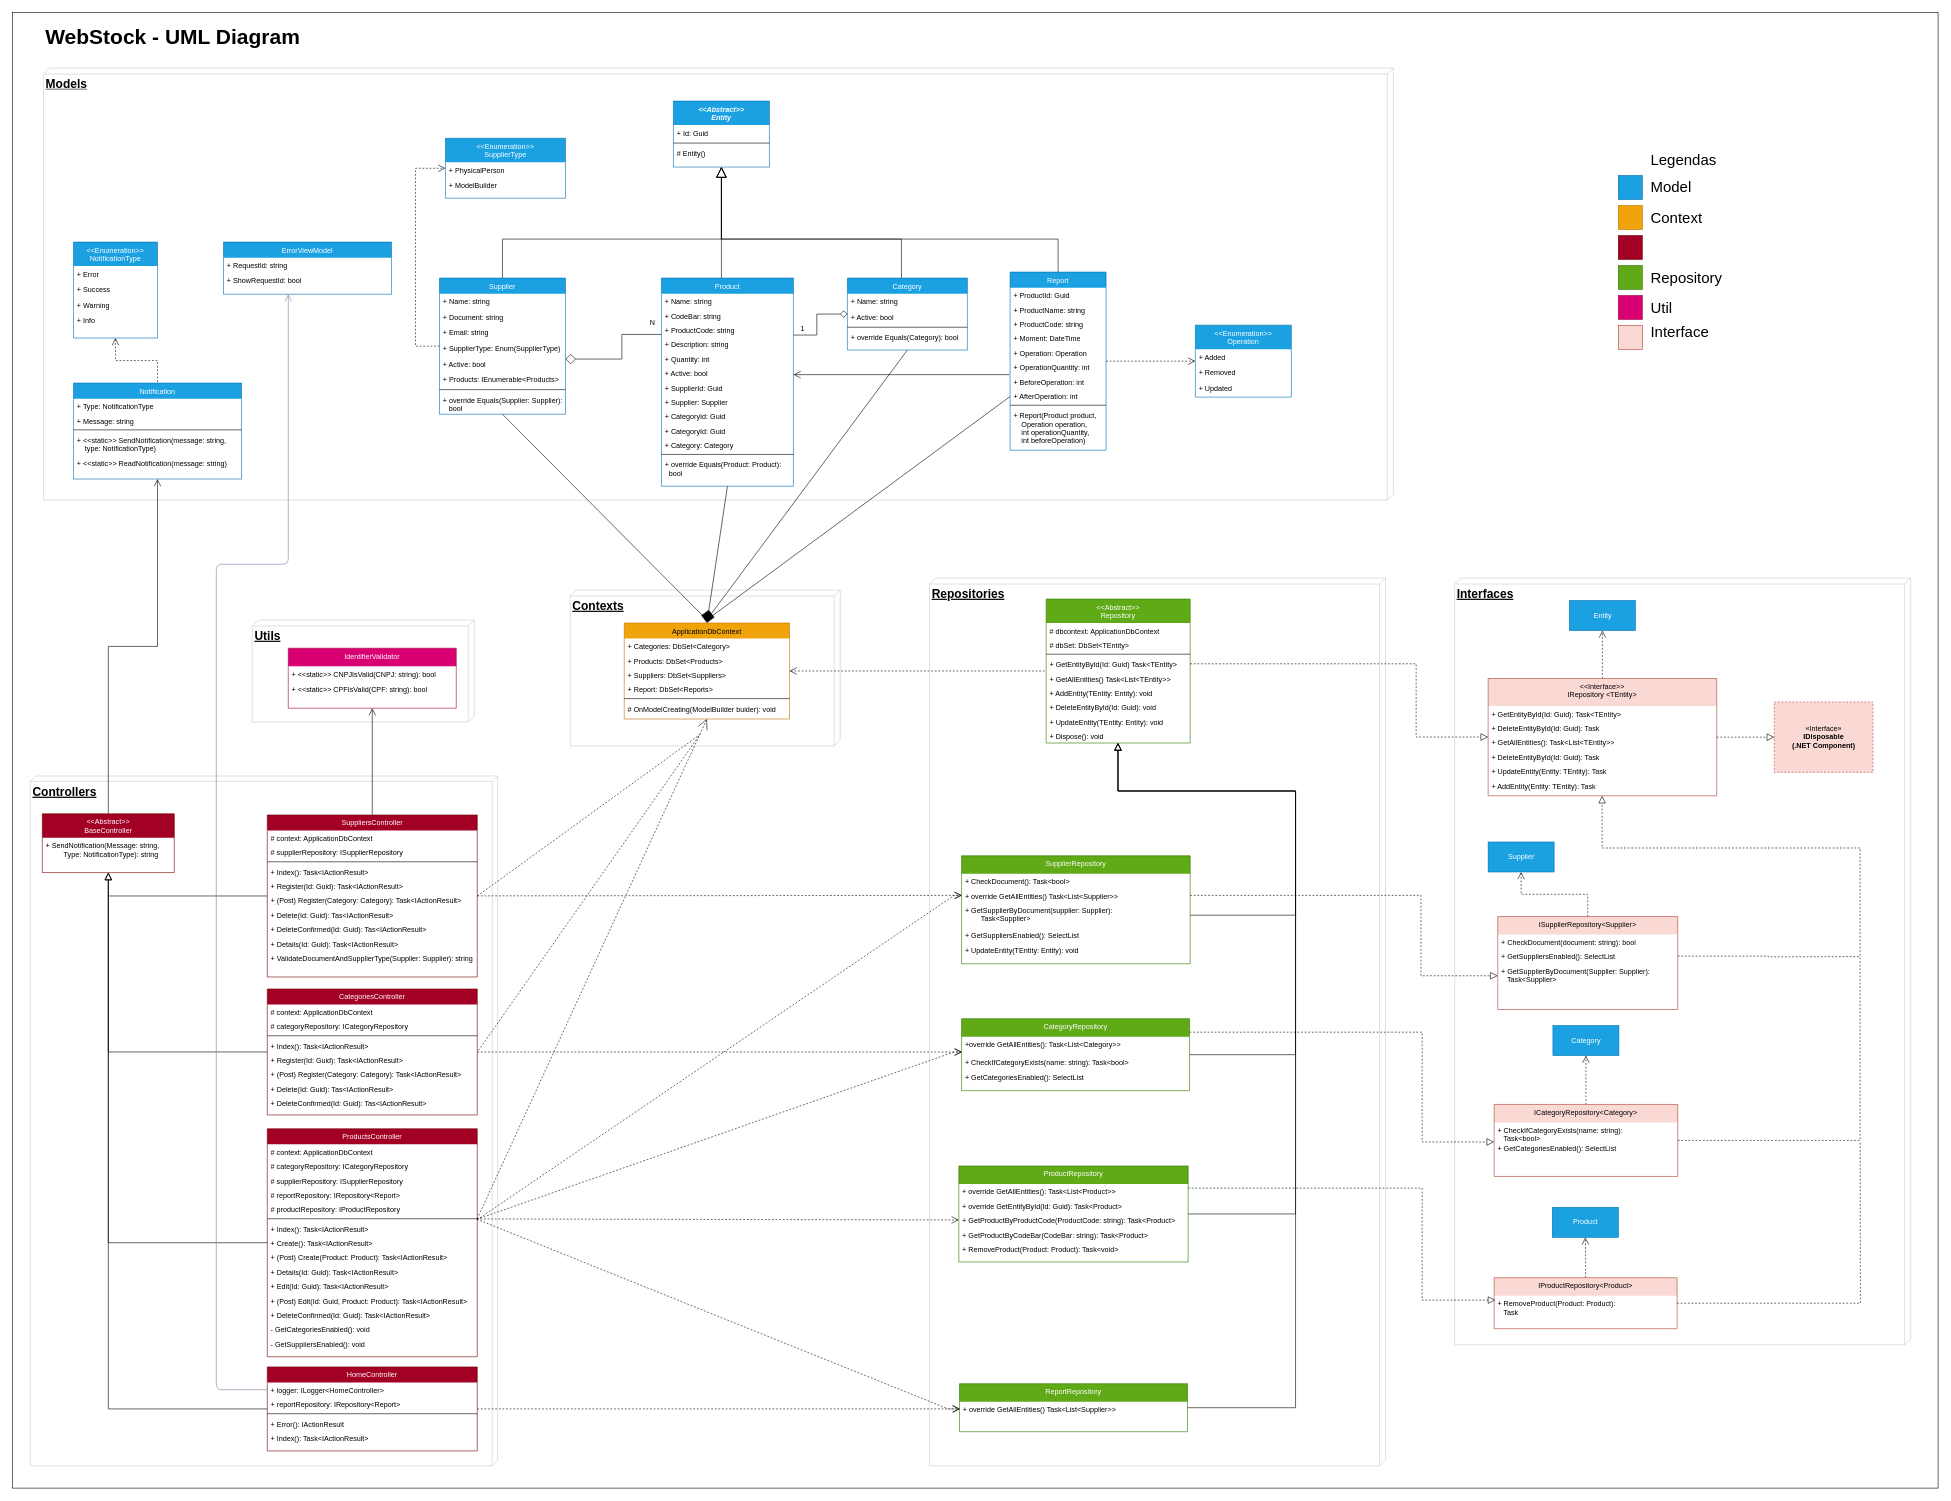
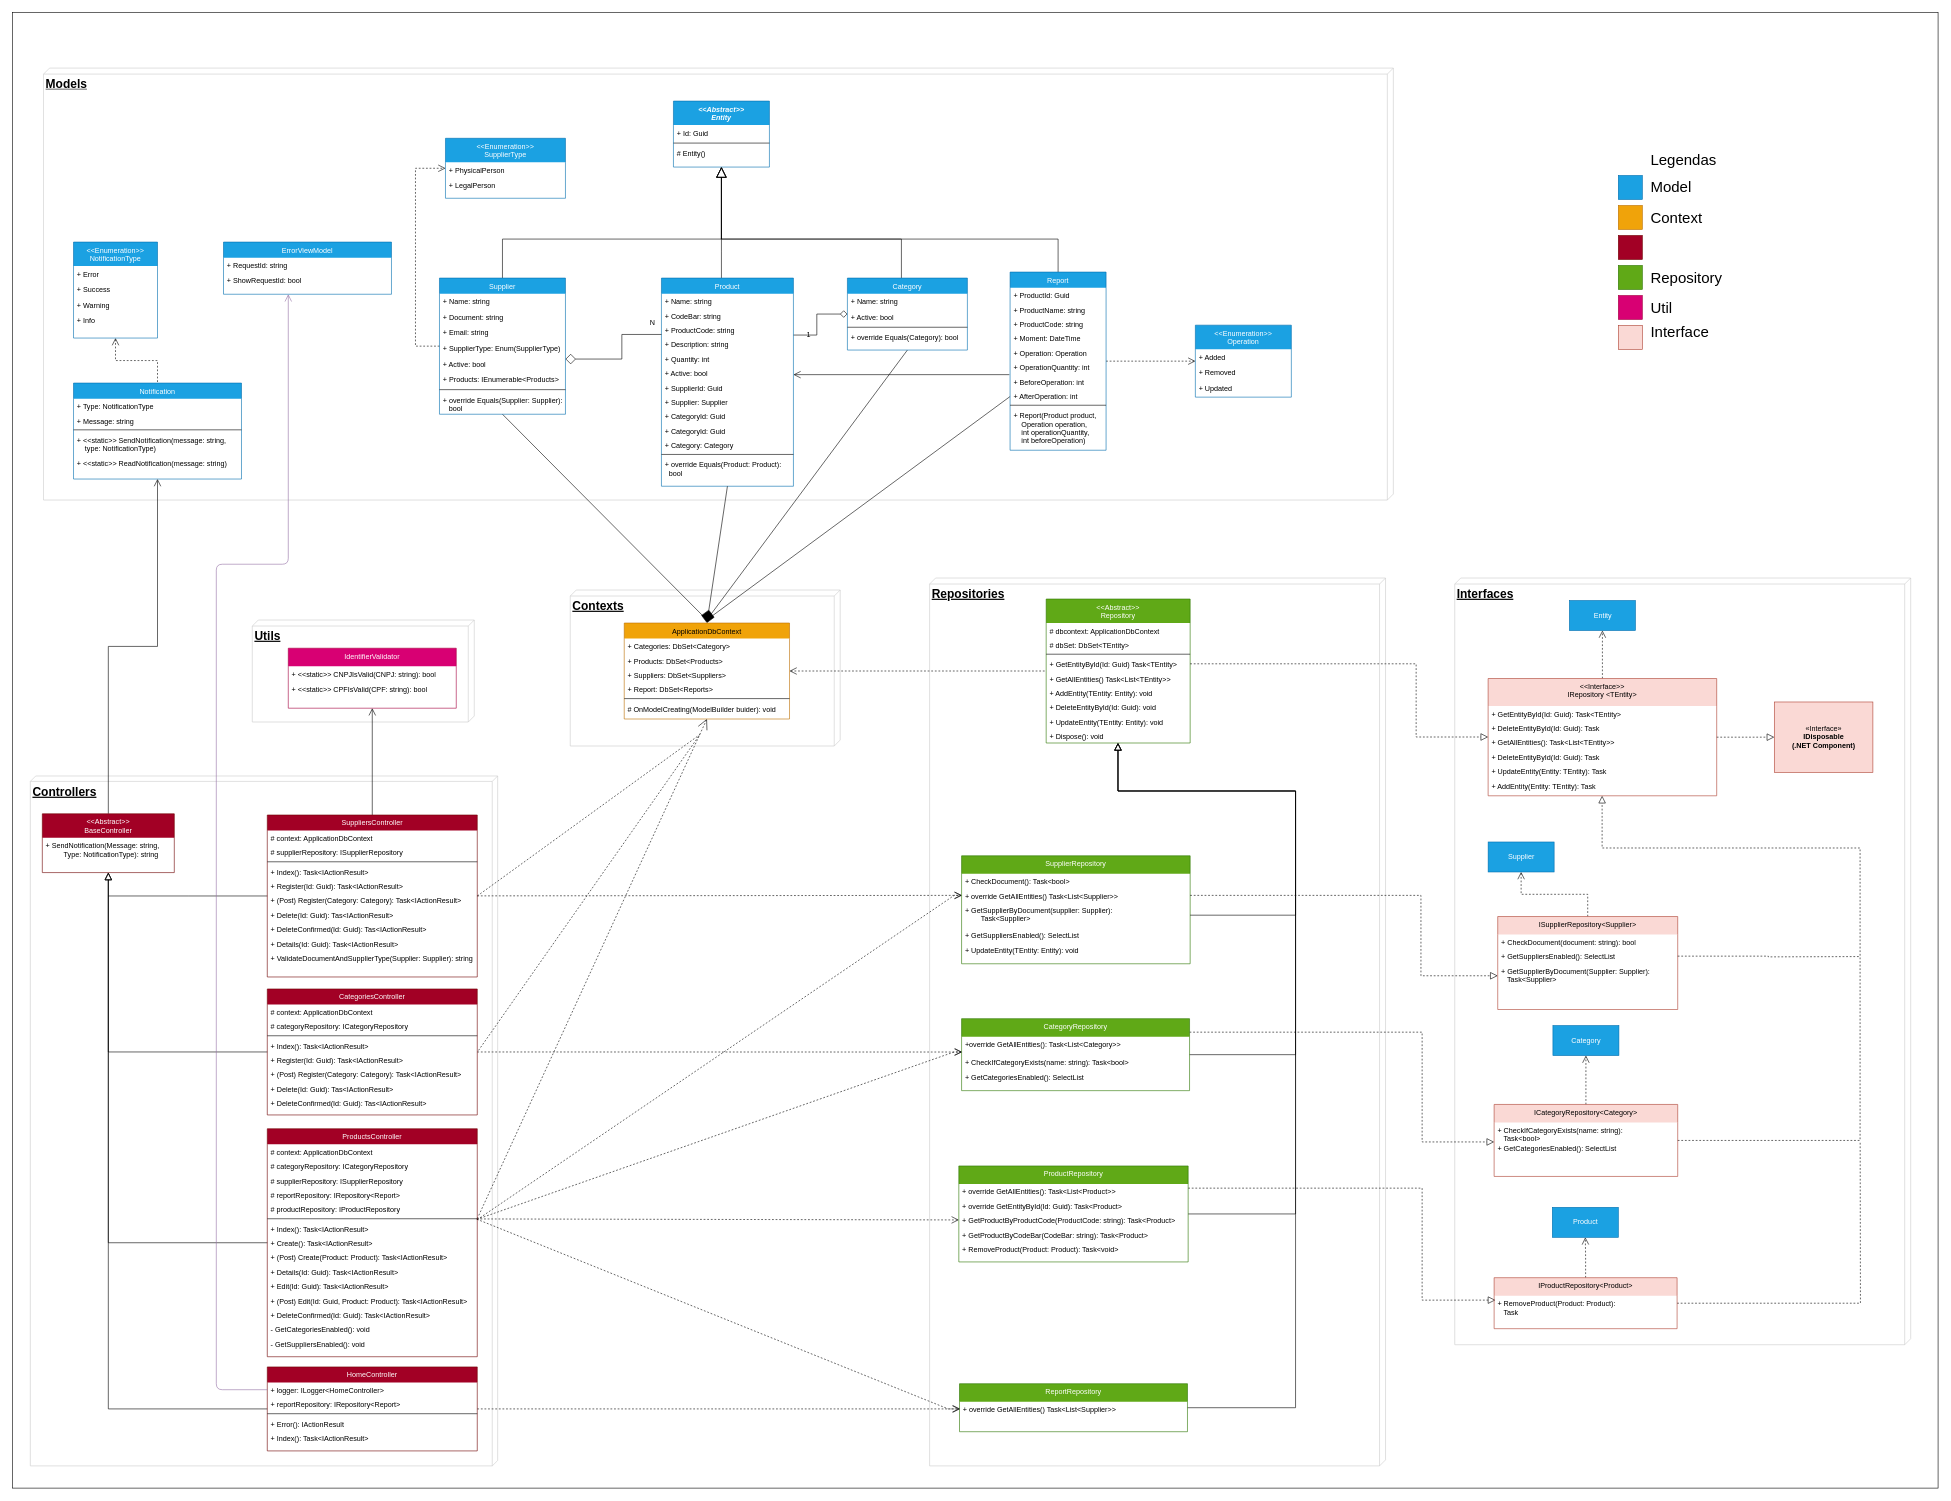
- <mxCell id="194" value="&lt;font style=&quot;font-size: 35px;&quot;&gt;WebStock - UML Diagram&lt;/font&gt;" style="text;html=1;align=center;verticalAlign=middle;resizable=0;points=[];autosize=1;strokeColor=none;fillColor=none;fontSize=12;fontFamily=Helvetica;fontColor=default;fontStyle=1;swimlaneLine=0;" parent="1" vertex="1"><mxGeometry x="62" y="30" width="450" height="60" as="geometry" /></mxCell>
- <mxCell id="53" value="+ ModelBuilder" style="text;align=left;verticalAlign=top;spacingLeft=4;spacingRight=4;overflow=hidden;rotatable=0;points=[[0,0.5],[1,0.5]];portConstraint=eastwest;swimlaneLine=0;" parent="51" vertex="1"><mxGeometry y="66" width="200" height="26" as="geometry" /></mxCell>
+ <mxCell id="53" value="+ LegalPerson" style="text;align=left;verticalAlign=top;spacingLeft=4;spacingRight=4;overflow=hidden;rotatable=0;points=[[0,0.5],[1,0.5]];portConstraint=eastwest;swimlaneLine=0;" parent="51" vertex="1"><mxGeometry y="66" width="200" height="26" as="geometry" /></mxCell>
- <mxCell id="193" value="1" style="text;html=1;align=center;verticalAlign=middle;resizable=0;points=[];autosize=1;strokeColor=none;fillColor=none;swimlaneLine=0;" parent="1" vertex="1"><mxGeometry x="1322" y="533" width="30" height="30" as="geometry" /></mxCell>
+ <mxCell id="193" value="1" style="text;html=1;align=center;verticalAlign=middle;resizable=0;points=[];autosize=1;strokeColor=none;fillColor=none;swimlaneLine=0;" parent="1" vertex="1"><mxGeometry x="1332" y="543" width="30" height="30" as="geometry" /></mxCell>
- <mxCell id="107" value="«Interface»&lt;br&gt;&lt;b&gt;IDisposable&lt;br&gt;(.NET Component)&lt;br&gt;&lt;/b&gt;" style="html=1;fillColor=#fad9d5;strokeColor=#ae4132;strokeWidth=1;swimlaneLine=0;dashed=1;" parent="1" vertex="1"><mxGeometry x="2957" y="1169.63" width="164.37" height="117.25" as="geometry" /></mxCell>
+ <mxCell id="107" value="«Interface»&lt;br&gt;&lt;b&gt;IDisposable&lt;br&gt;(.NET Component)&lt;br&gt;&lt;/b&gt;" style="html=1;fillColor=#fad9d5;strokeColor=#ae4132;strokeWidth=1;swimlaneLine=0;" parent="1" vertex="1"><mxGeometry x="2957" y="1169.63" width="164.37" height="117.25" as="geometry" /></mxCell>
